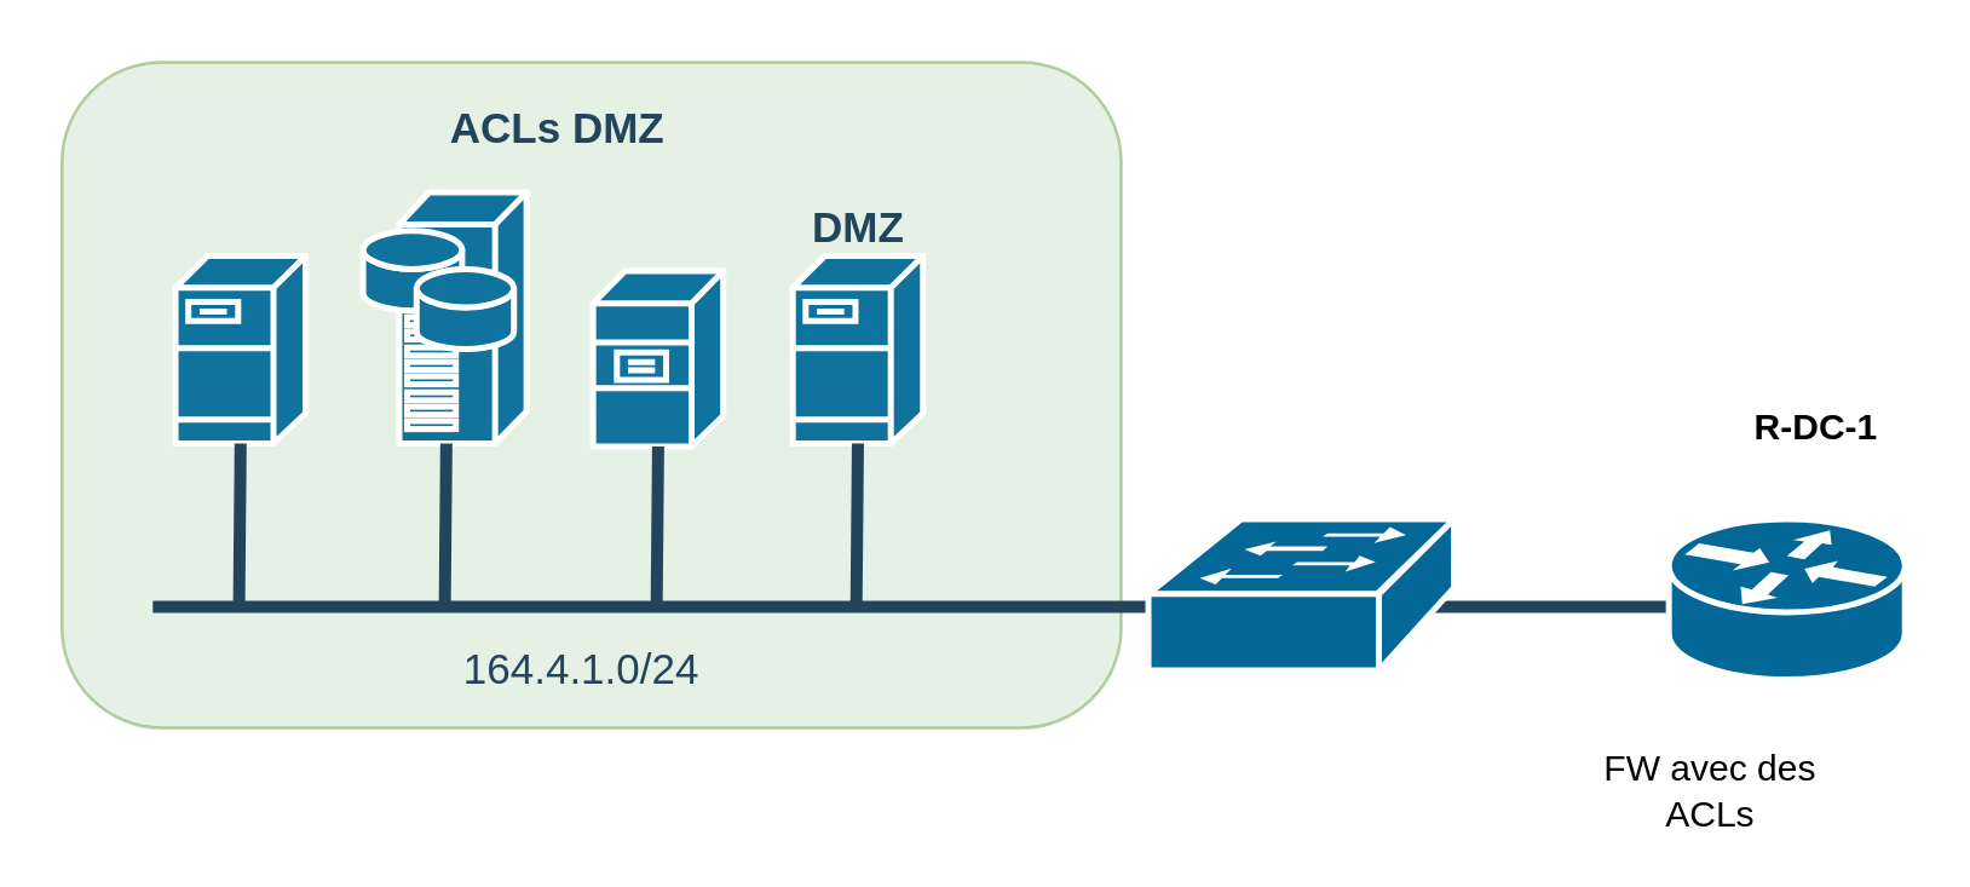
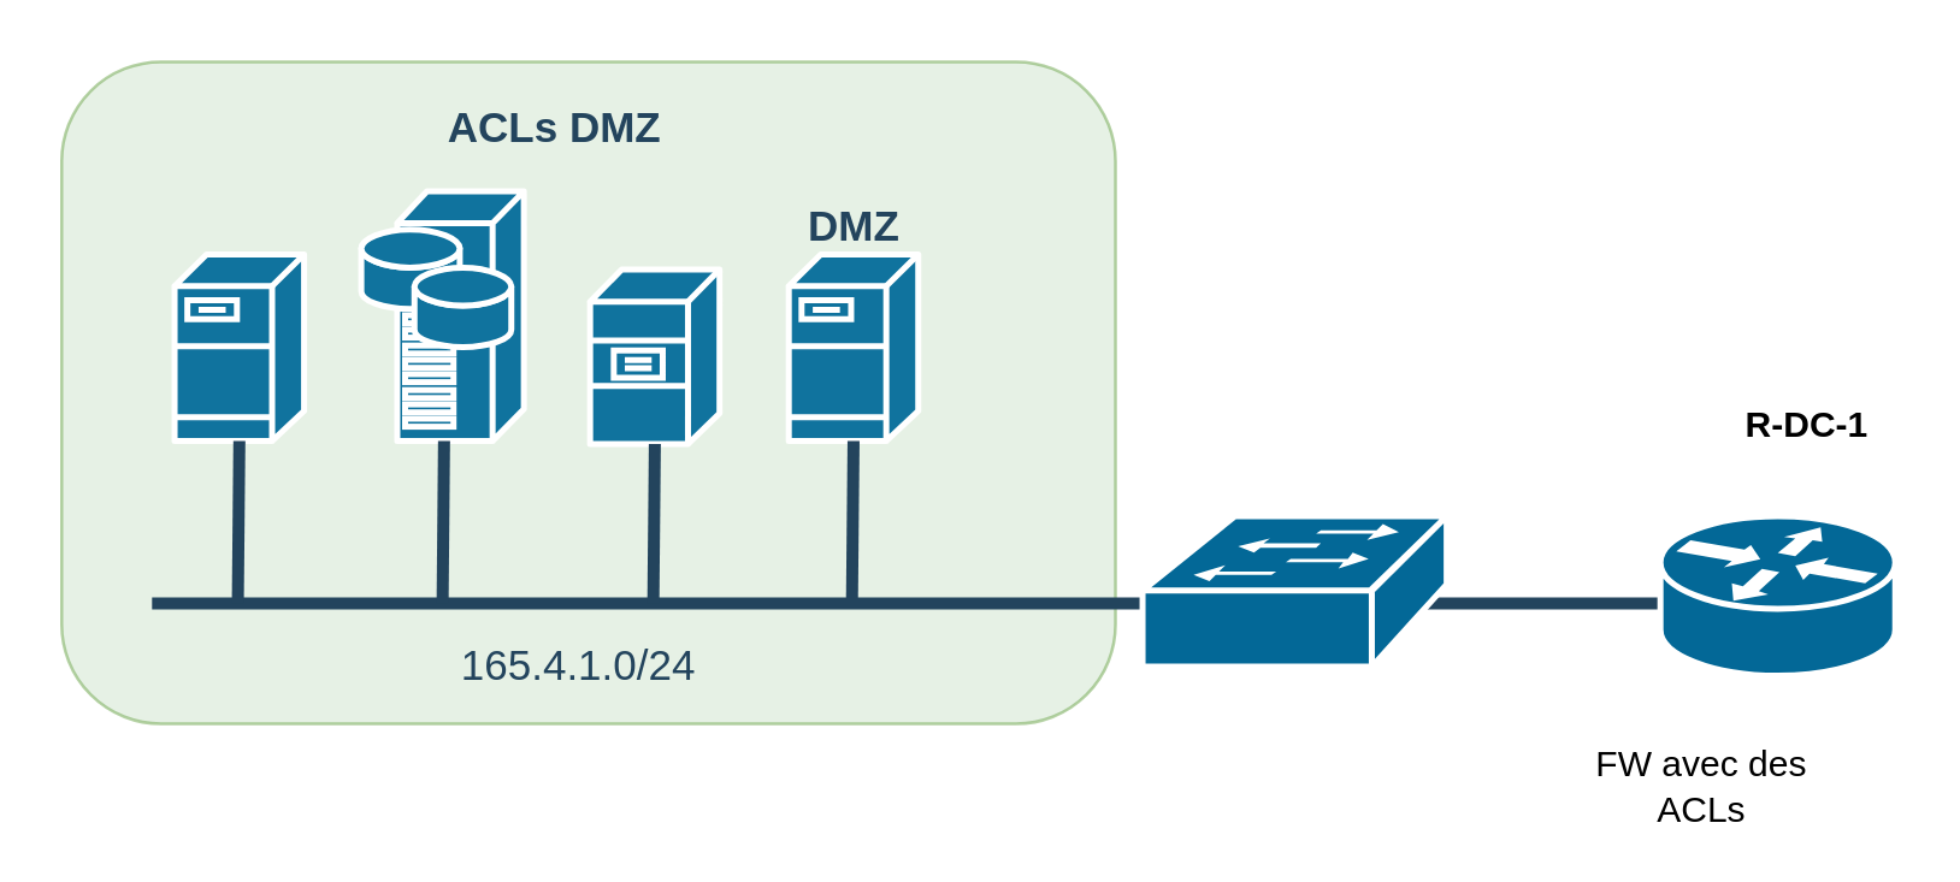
- <mxCell id="17" value="&lt;font color=&quot;#23445d&quot;&gt;&lt;span&gt;164.4.1.0/24&lt;/span&gt;&lt;/font&gt;" style="rounded=1;whiteSpace=wrap;html=1;strokeColor=none;fillColor=none;fontSize=14;fontColor=#742B21;align=center;fontStyle=0" vertex="1" parent="1"><mxGeometry x="59" y="211.5" width="266" height="19" as="geometry" /></mxCell>
+ <mxCell id="17" value="&lt;font color=&quot;#23445d&quot;&gt;&lt;span&gt;165.4.1.0/24&lt;/span&gt;&lt;/font&gt;" style="rounded=1;whiteSpace=wrap;html=1;strokeColor=none;fillColor=none;fontSize=14;fontColor=#742B21;align=center;fontStyle=0" vertex="1" parent="1"><mxGeometry x="59" y="211.5" width="266" height="19" as="geometry" /></mxCell>
